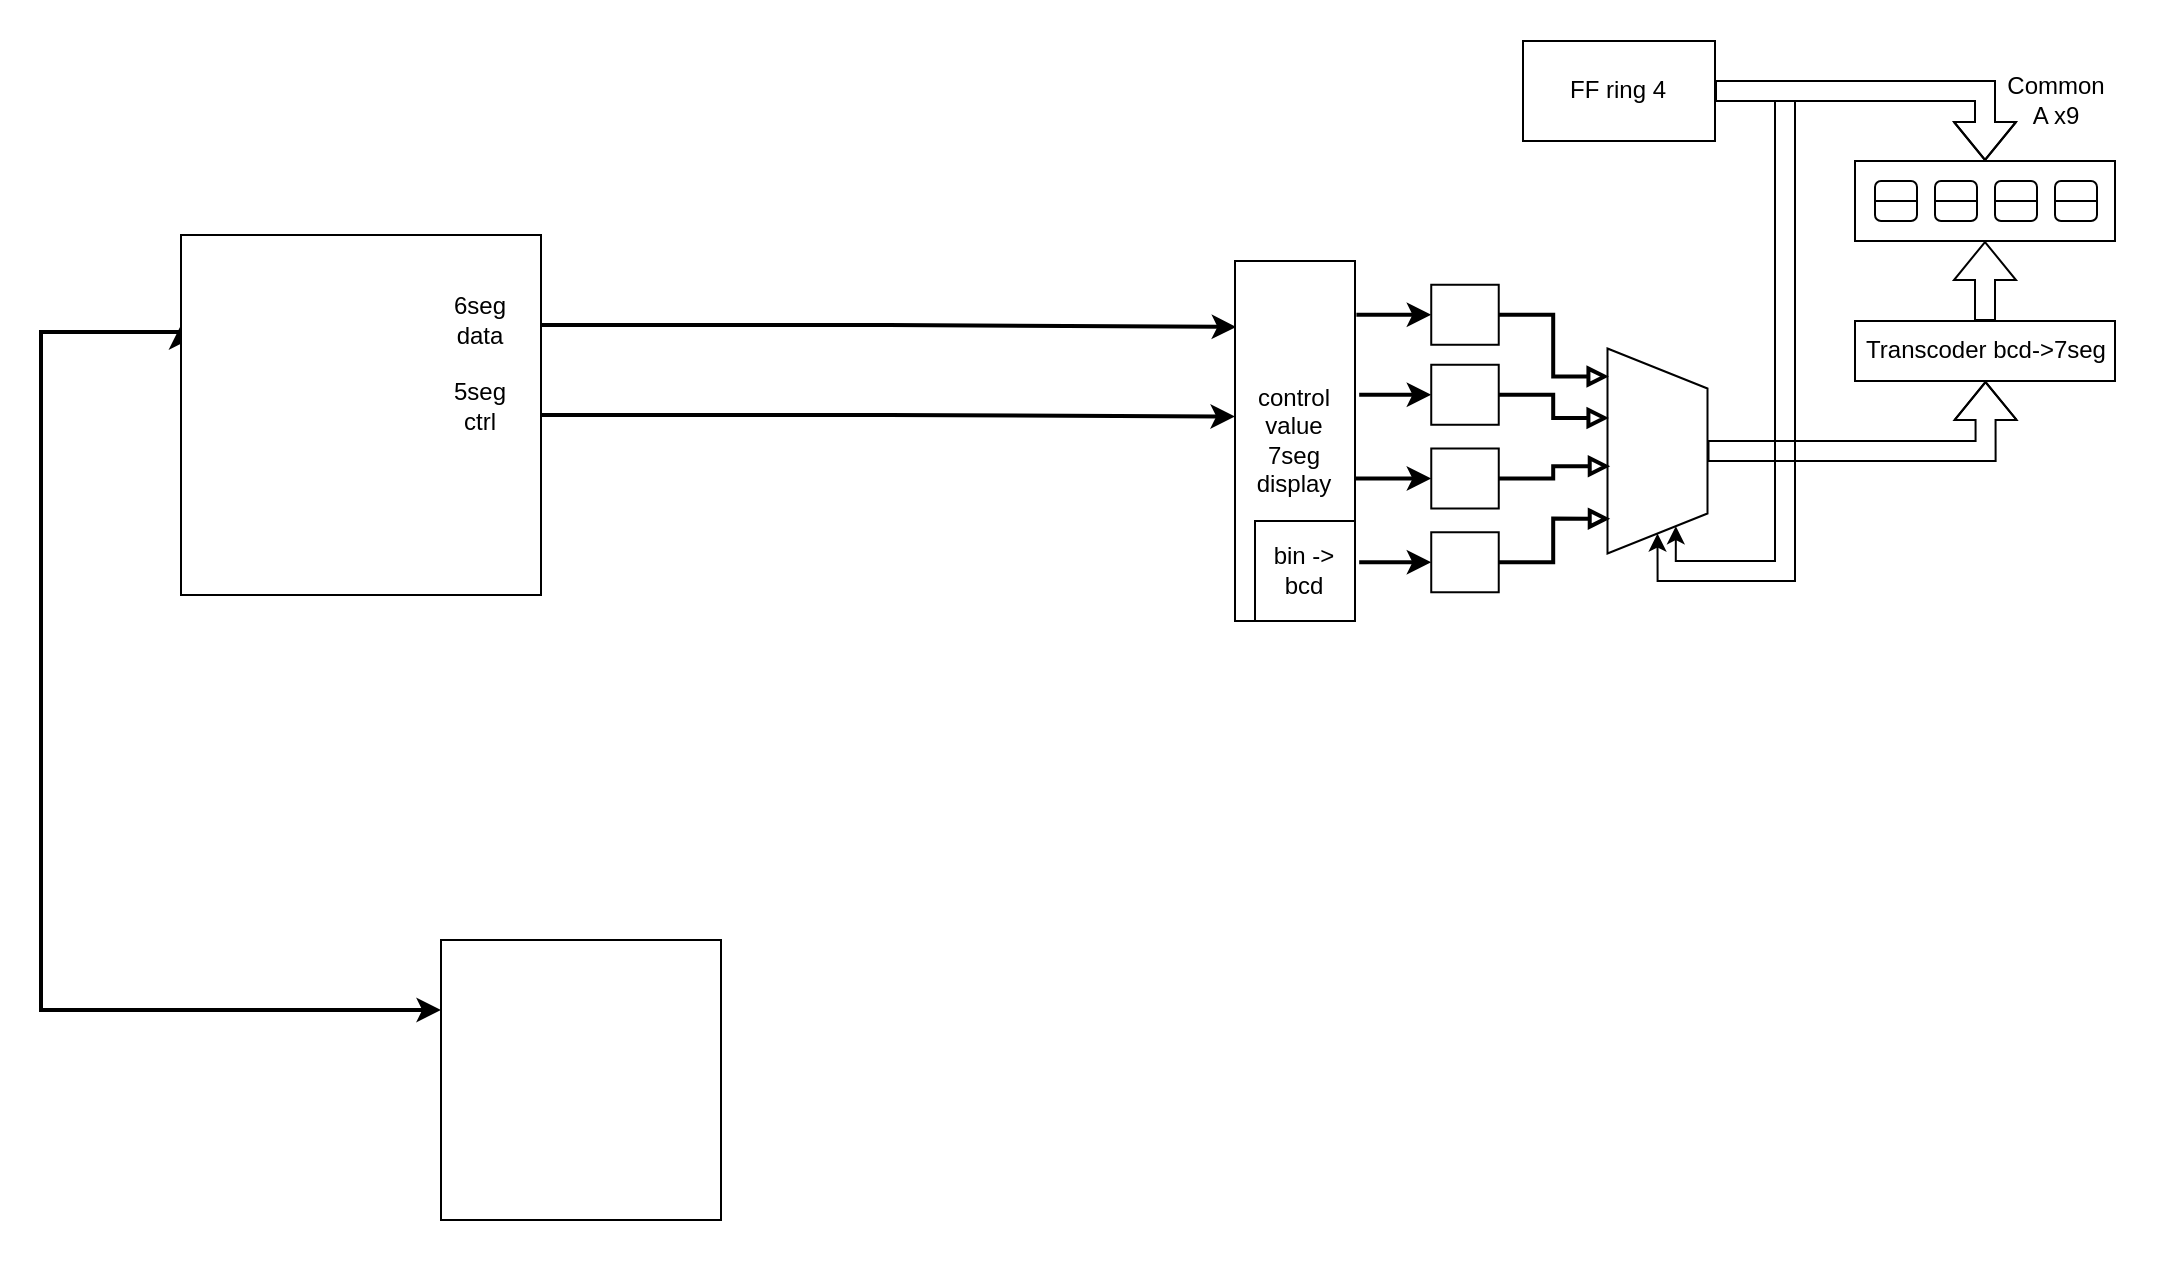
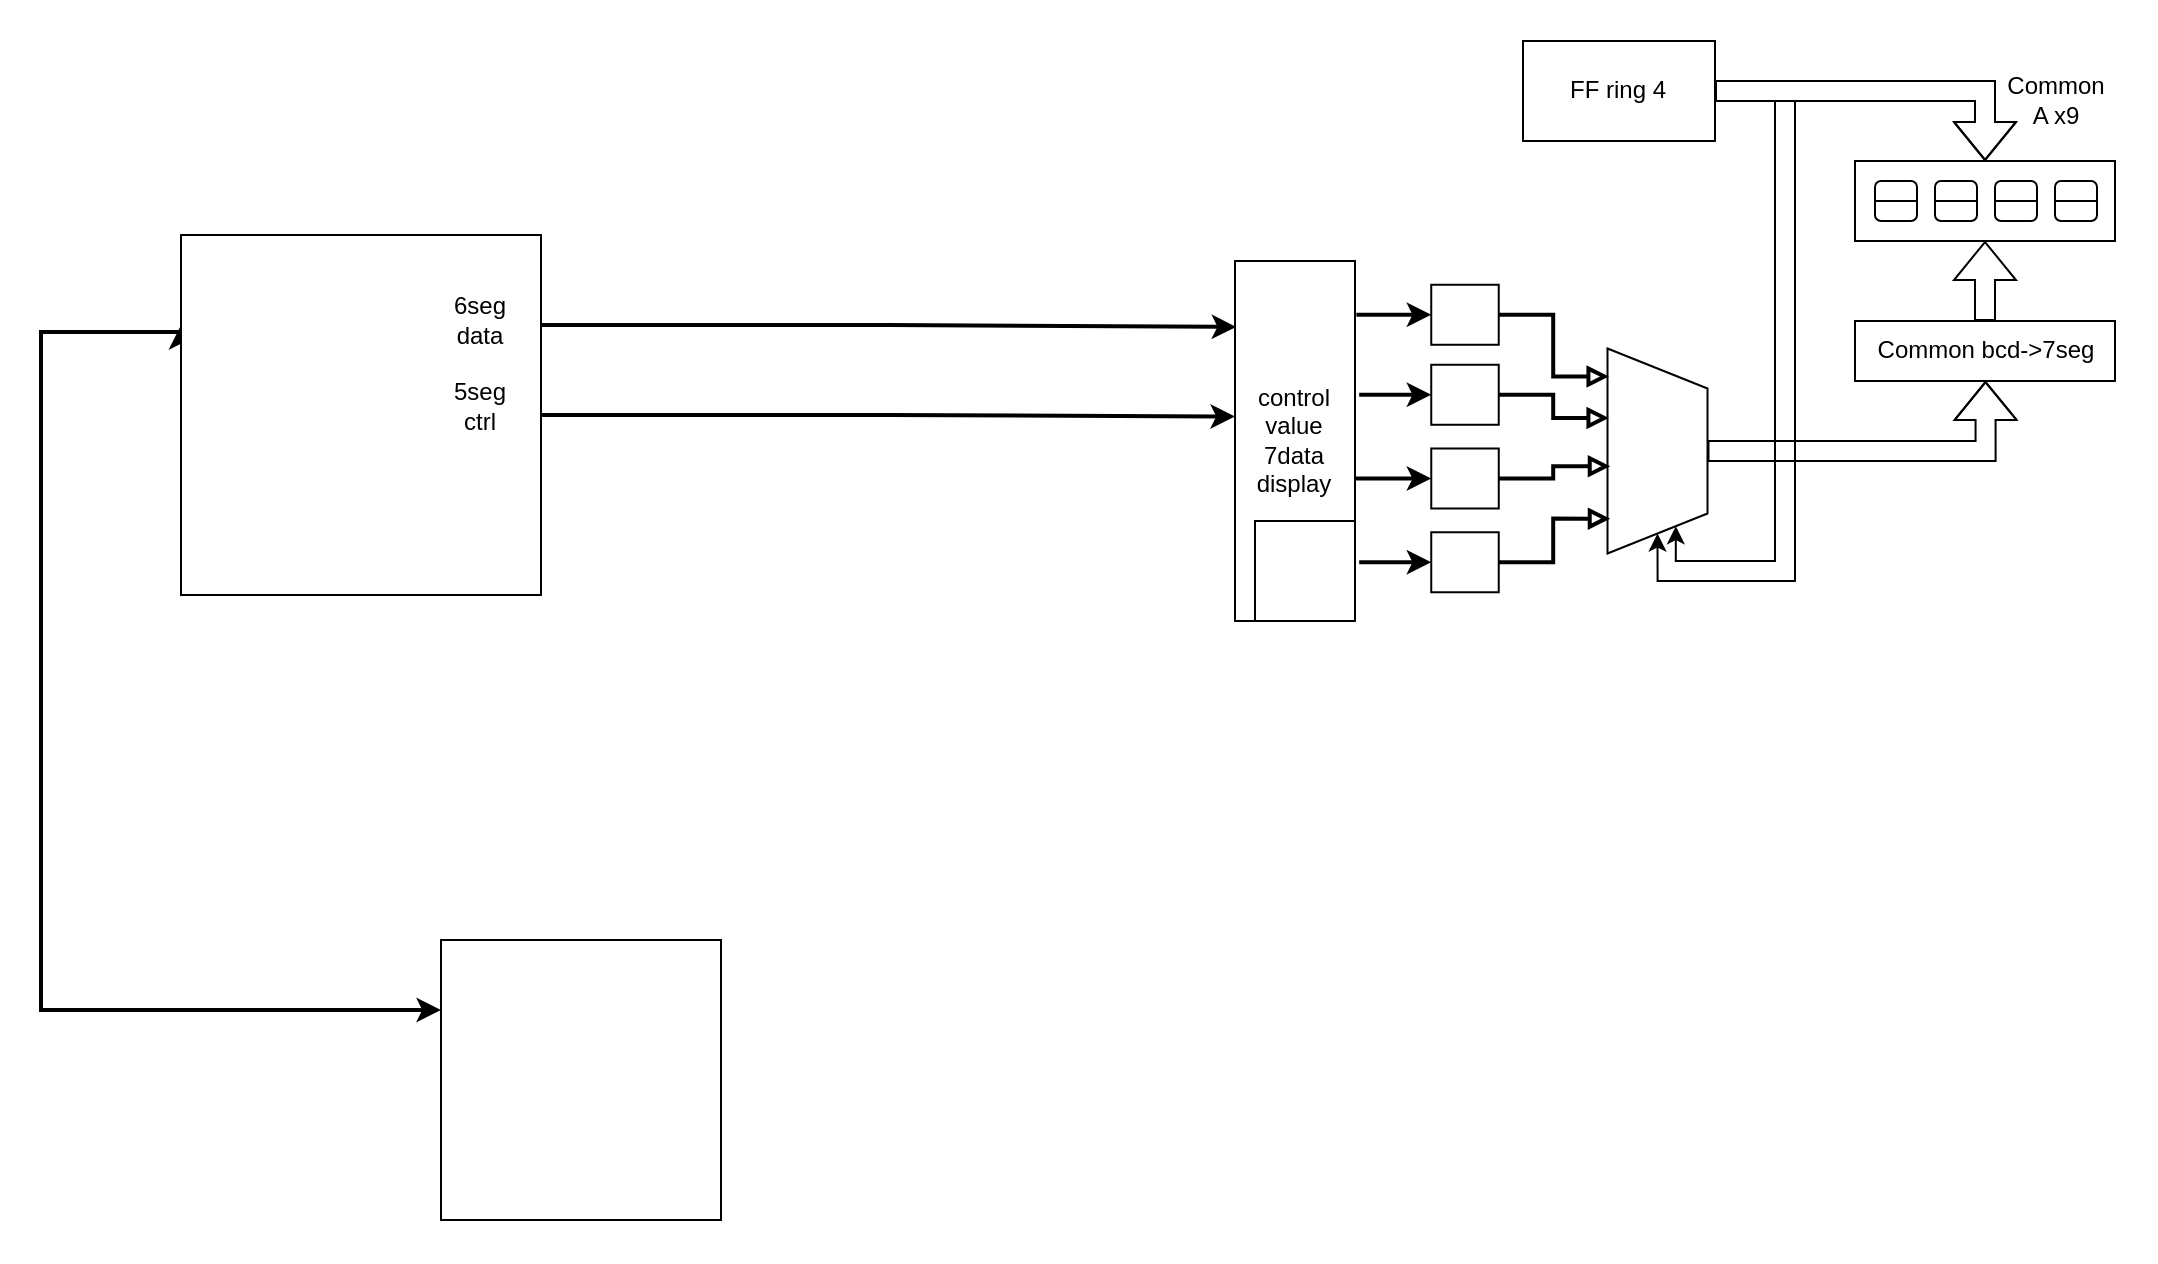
- <mxCell id="17" value="Transcoder bcd-&amp;gt;7seg" style="text;html=1;strokeColor=none;fillColor=none;align=center;verticalAlign=middle;whiteSpace=wrap;rounded=0;" parent="1" vertex="1"><mxGeometry x="927.5" y="160" width="129.5" height="30" as="geometry" /></mxCell>
+ <mxCell id="17" value="Common bcd-&amp;gt;7seg" style="text;html=1;strokeColor=none;fillColor=none;align=center;verticalAlign=middle;whiteSpace=wrap;rounded=0;" parent="1" vertex="1"><mxGeometry x="927.5" y="160" width="129.5" height="30" as="geometry" /></mxCell>
- <mxCell id="35" value="control value 7seg display" style="text;html=1;strokeColor=none;fillColor=none;align=center;verticalAlign=middle;whiteSpace=wrap;rounded=0;" parent="1" vertex="1"><mxGeometry x="617" y="130" width="60" height="180" as="geometry" /></mxCell>
+ <mxCell id="35" value="control value 7data display" style="text;html=1;strokeColor=none;fillColor=none;align=center;verticalAlign=middle;whiteSpace=wrap;rounded=0;" parent="1" vertex="1"><mxGeometry x="617" y="130" width="60" height="180" as="geometry" /></mxCell>
- <mxCell id="44" value="bin -&amp;gt; bcd" style="text;html=1;strokeColor=none;fillColor=none;align=center;verticalAlign=middle;whiteSpace=wrap;rounded=0;" parent="1" vertex="1"><mxGeometry x="632" y="275" width="40" height="20" as="geometry" /></mxCell>
